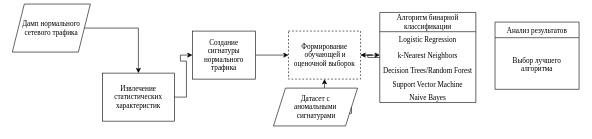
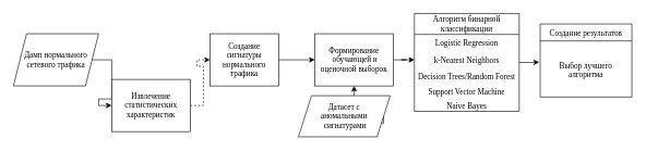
- <mxCell id="3" value="&lt;font face=&quot;Times New Roman&quot;&gt;Дамп нормального сетевого трафика&lt;/font&gt;" style="shape=parallelogram;perimeter=parallelogramPerimeter;whiteSpace=wrap;html=1;fixedSize=1;" parent="1" vertex="1"><mxGeometry x="20" y="6" width="130" height="80" as="geometry" /></mxCell>
+ <mxCell id="3" value="&lt;font face=&quot;Times New Roman&quot;&gt;Дамп нормального сетевого трафика&lt;/font&gt;" style="shape=parallelogram;perimeter=parallelogramPerimeter;whiteSpace=wrap;html=1;fixedSize=1;" parent="1" vertex="1"><mxGeometry x="20" y="51" width="130" height="80" as="geometry" /></mxCell>
- <mxCell id="17" value="Анализ результатов" style="swimlane;fontStyle=0;childLayout=stackLayout;horizontal=1;startSize=26;fillColor=none;horizontalStack=0;resizeParent=1;resizeParentMax=0;resizeLast=0;collapsible=1;marginBottom=0;fontFamily=Times New Roman;" parent="1" vertex="1"><mxGeometry x="824" y="36" width="140" height="112" as="geometry" /></mxCell>
+ <mxCell id="17" value="Создание результатов" style="swimlane;fontStyle=0;childLayout=stackLayout;horizontal=1;startSize=26;fillColor=none;horizontalStack=0;resizeParent=1;resizeParentMax=0;resizeLast=0;collapsible=1;marginBottom=0;fontFamily=Times New Roman;" parent="1" vertex="1"><mxGeometry x="824" y="36" width="140" height="112" as="geometry" /></mxCell>
- <mxCell id="9" value="&lt;font face=&quot;Times New Roman&quot;&gt;Формирование&lt;br&gt;&amp;nbsp;обучающей и оценочной выборок&lt;/font&gt;" style="rounded=0;whiteSpace=wrap;html=1;dashed=1;" parent="1" vertex="1"><mxGeometry x="480" y="51" width="120" height="80" as="geometry" /></mxCell>
+ <mxCell id="9" value="&lt;font face=&quot;Times New Roman&quot;&gt;Формирование&lt;br&gt;&amp;nbsp;обучающей и оценочной выборок&lt;/font&gt;" style="rounded=0;whiteSpace=wrap;html=1;" parent="1" vertex="1"><mxGeometry x="480" y="51" width="120" height="80" as="geometry" /></mxCell>
- <mxCell id="10" style="edgeStyle=orthogonalEdgeStyle;rounded=0;orthogonalLoop=1;jettySize=auto;html=1;fontFamily=Times New Roman;" parent="1" source="11" target="9" edge="1"><mxGeometry relative="1" as="geometry" /></mxCell>
+ <mxCell id="10" style="edgeStyle=orthogonalEdgeStyle;rounded=0;orthogonalLoop=1;jettySize=auto;html=1;entryX=-0.011;entryY=0.221;entryDx=0;entryDy=0;entryPerimeter=0;fontFamily=Times New Roman;" parent="1" source="11" target="19" edge="1"><mxGeometry relative="1" as="geometry" /></mxCell>
- <mxCell id="4" value="" style="edgeStyle=orthogonalEdgeStyle;rounded=0;orthogonalLoop=1;jettySize=auto;html=1;" parent="1" source="5" target="7" edge="1"><mxGeometry relative="1" as="geometry" /></mxCell>
+ <mxCell id="4" value="" style="edgeStyle=orthogonalEdgeStyle;rounded=0;orthogonalLoop=1;jettySize=auto;html=1;dashed=1;" parent="1" source="5" target="7" edge="1"><mxGeometry relative="1" as="geometry" /></mxCell>
